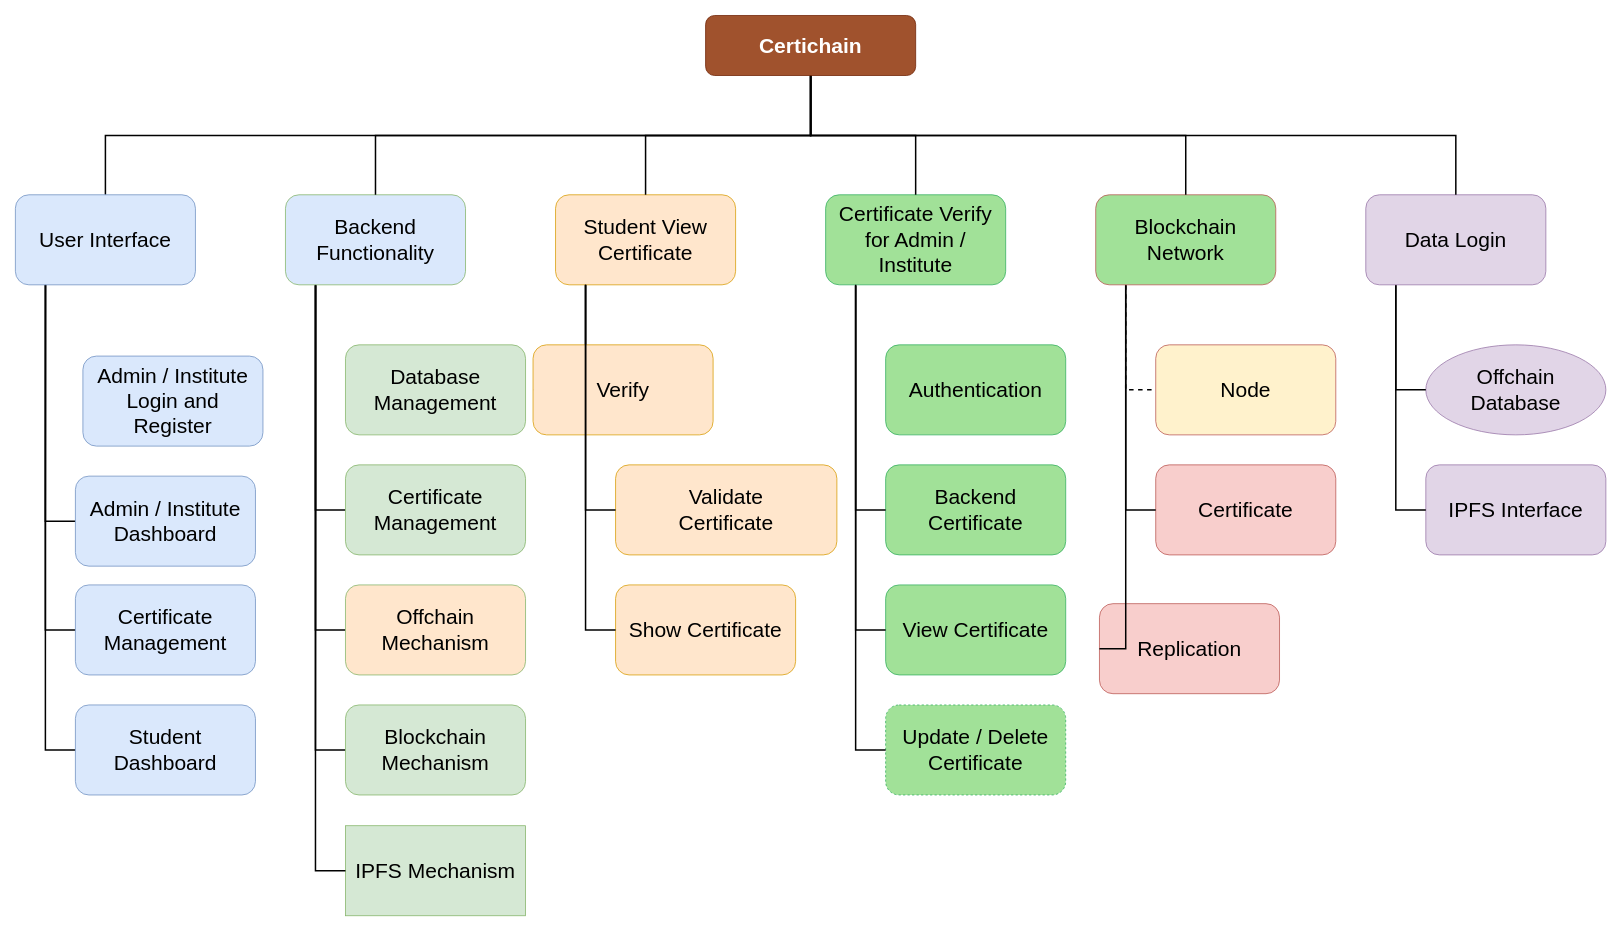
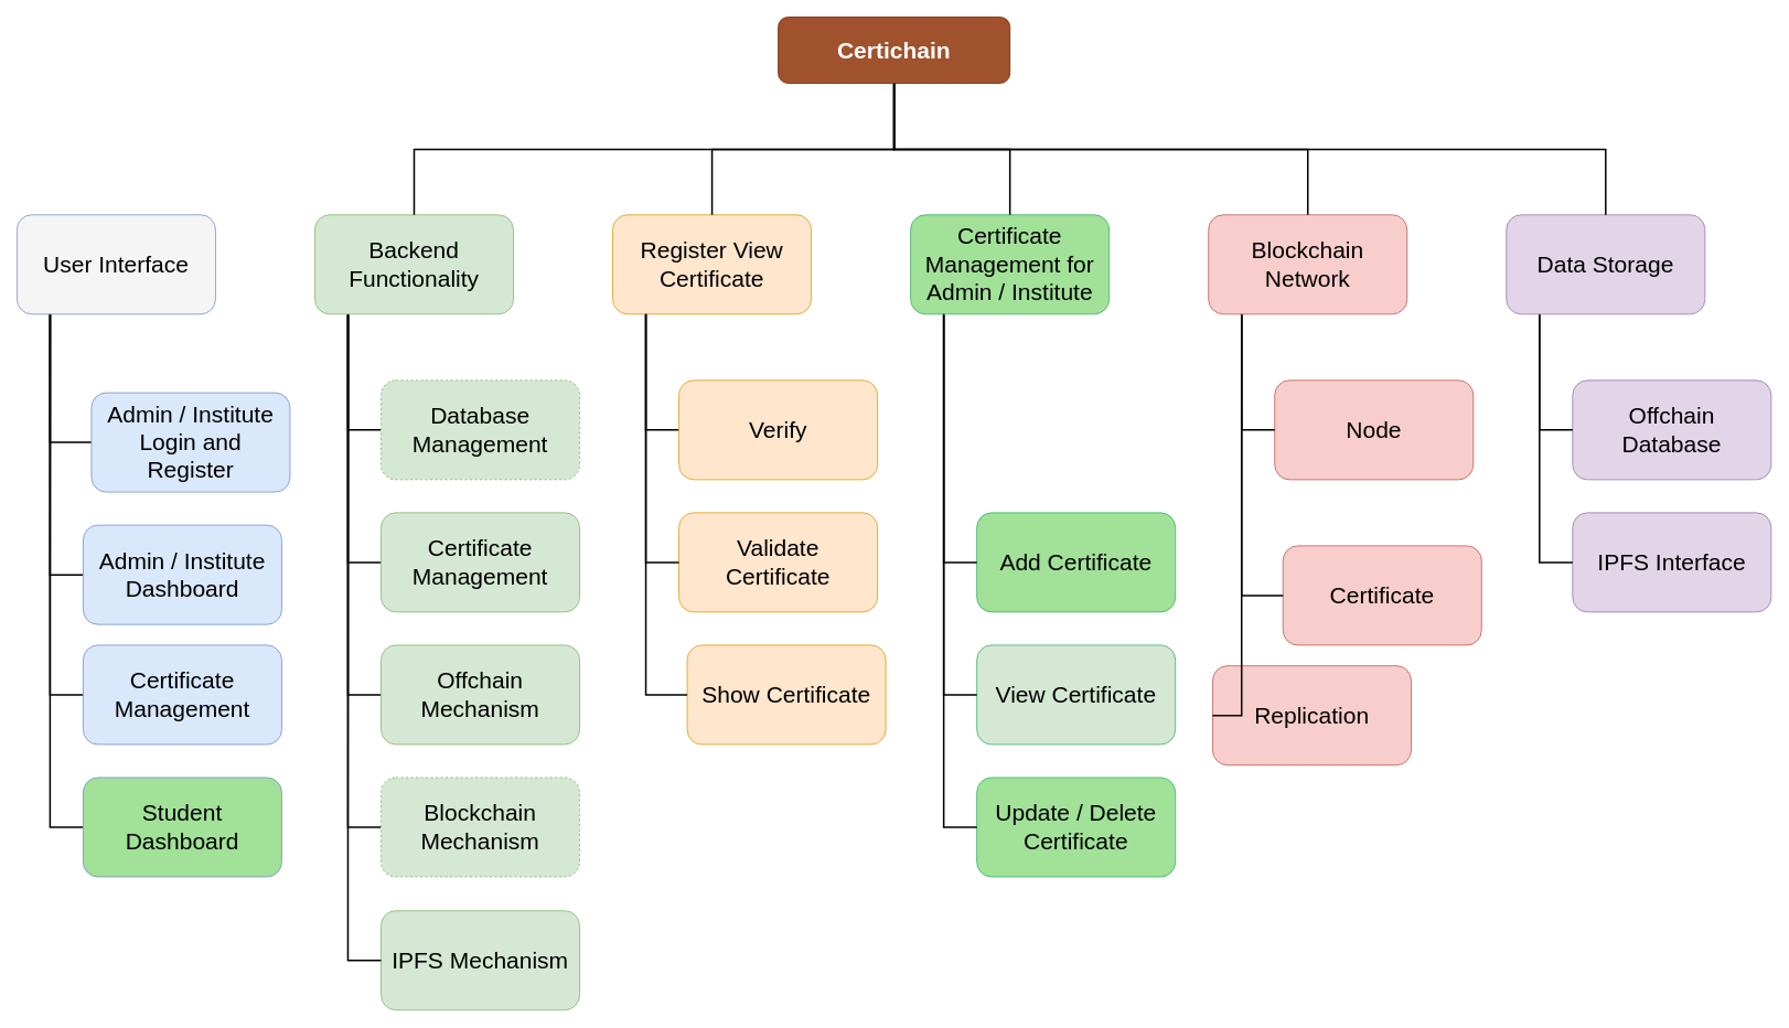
- <mxCell id="6" style="edgeStyle=orthogonalEdgeStyle;rounded=0;orthogonalLoop=1;jettySize=auto;html=1;entryX=0.5;entryY=1;entryDx=0;entryDy=0;fontSize=12;startSize=8;endSize=8;endArrow=none;endFill=0;strokeWidth=2;" parent="1" source="7" target="48" edge="1"><mxGeometry relative="1" as="geometry"><Array as="points"><mxPoint x="140" y="180" /><mxPoint x="1080" y="180" /></Array></mxGeometry></mxCell>
- <mxCell id="7" value="&lt;font style=&quot;font-size: 28px;&quot;&gt;User Interface&lt;/font&gt;&lt;span id=&quot;docs-internal-guid-659a2afe-7fff-7ec0-3126-21bb77e51378&quot;&gt;&lt;/span&gt;" style="rounded=1;whiteSpace=wrap;html=1;fontSize=16;fillColor=#dae8fc;strokeColor=#6c8ebf;" parent="1" vertex="1"><mxGeometry x="20" y="259" width="240" height="120" as="geometry" /></mxCell>
+ <mxCell id="7" value="&lt;font style=&quot;font-size: 28px;&quot;&gt;User Interface&lt;/font&gt;&lt;span id=&quot;docs-internal-guid-659a2afe-7fff-7ec0-3126-21bb77e51378&quot;&gt;&lt;/span&gt;" style="rounded=1;whiteSpace=wrap;html=1;fontSize=16;fillColor=#f5f5f5;strokeColor=#6c8ebf;" parent="1" vertex="1"><mxGeometry x="20" y="259" width="240" height="120" as="geometry" /></mxCell>
- <mxCell id="12" value="&lt;font style=&quot;font-size: 28px;&quot;&gt;Backend Functionality&lt;/font&gt;" style="rounded=1;whiteSpace=wrap;html=1;fontSize=16;fillColor=#dae8fc;strokeColor=#82b366;" parent="1" vertex="1"><mxGeometry y="259" width="240" height="120" as="geometry" x="380" /></mxCell>
+ <mxCell id="12" value="&lt;font style=&quot;font-size: 28px;&quot;&gt;Backend Functionality&lt;/font&gt;" style="rounded=1;whiteSpace=wrap;html=1;fontSize=16;fillColor=#d5e8d4;strokeColor=#82b366;" parent="1" vertex="1"><mxGeometry y="259" width="240" height="120" as="geometry" x="380" /></mxCell>
- <mxCell id="14" value="&lt;font style=&quot;font-size: 28px;&quot;&gt;Student View Certificate&lt;/font&gt;" style="rounded=1;whiteSpace=wrap;html=1;fontSize=16;fillColor=#ffe6cc;strokeColor=#d79b00;" parent="1" vertex="1"><mxGeometry x="740" y="259" width="240" height="120" as="geometry" /></mxCell>
+ <mxCell id="14" value="&lt;font style=&quot;font-size: 28px;&quot;&gt;Register View Certificate&lt;/font&gt;" style="rounded=1;whiteSpace=wrap;html=1;fontSize=16;fillColor=#ffe6cc;strokeColor=#d79b00;" parent="1" vertex="1"><mxGeometry x="740" y="259" width="240" height="120" as="geometry" /></mxCell>
- <mxCell id="15" value="&lt;font style=&quot;font-size: 28px;&quot;&gt;Certificate Verify for Admin / Institute&lt;/font&gt;" style="rounded=1;whiteSpace=wrap;html=1;fontSize=16;fillColor=#a1e198;strokeColor=#32ae5e;" parent="1" vertex="1"><mxGeometry x="1100" y="259" width="240" height="120" as="geometry" /></mxCell>
+ <mxCell id="15" value="&lt;font style=&quot;font-size: 28px;&quot;&gt;Certificate Management for Admin / Institute&lt;/font&gt;" style="rounded=1;whiteSpace=wrap;html=1;fontSize=16;fillColor=#a1e198;strokeColor=#32ae5e;" parent="1" vertex="1"><mxGeometry x="1100" y="259" width="240" height="120" as="geometry" /></mxCell>
- <mxCell id="39" value="&lt;span style=&quot;font-size: 28px;&quot;&gt;Blockchain Network&lt;/span&gt;" style="rounded=1;whiteSpace=wrap;html=1;fontSize=16;fillColor=#a1e198;strokeColor=#b85450;" parent="1" vertex="1"><mxGeometry x="1460" y="259" width="240" height="120" as="geometry" /></mxCell>
+ <mxCell id="39" value="&lt;span style=&quot;font-size: 28px;&quot;&gt;Blockchain Network&lt;/span&gt;" style="rounded=1;whiteSpace=wrap;html=1;fontSize=16;fillColor=#f8cecc;strokeColor=#b85450;" parent="1" vertex="1"><mxGeometry x="1460" y="259" width="240" height="120" as="geometry" /></mxCell>
- <mxCell id="42" value="&lt;font style=&quot;font-size: 28px;&quot;&gt;Data Login&lt;/font&gt;" style="rounded=1;whiteSpace=wrap;html=1;fontSize=16;fillColor=#e1d5e7;strokeColor=#9673a6;" parent="1" vertex="1"><mxGeometry x="1820" y="259" width="240" height="120" as="geometry" /></mxCell>
+ <mxCell id="42" value="&lt;font style=&quot;font-size: 28px;&quot;&gt;Data Storage&lt;/font&gt;" style="rounded=1;whiteSpace=wrap;html=1;fontSize=16;fillColor=#e1d5e7;strokeColor=#9673a6;" parent="1" vertex="1"><mxGeometry x="1820" y="259" width="240" height="120" as="geometry" /></mxCell>
+ <mxCell id="8" style="edgeStyle=elbowEdgeStyle;rounded=0;orthogonalLoop=1;jettySize=auto;html=1;entryX=0;entryY=0.5;entryDx=0;entryDy=0;fontSize=12;startSize=8;endSize=8;endArrow=none;endFill=0;strokeWidth=2;" parent="1" source="12" target="20" edge="1"><mxGeometry relative="1" as="geometry"><Array as="points"><mxPoint x="420" y="459" /></Array></mxGeometry></mxCell>
- <mxCell id="20" value="&lt;font style=&quot;font-size: 28px;&quot;&gt;Database Management&lt;/font&gt;" style="rounded=1;whiteSpace=wrap;html=1;fontSize=16;fillColor=#d5e8d4;strokeColor=#82b366;align=center;" parent="1" vertex="1"><mxGeometry x="460" y="459" width="240" height="120" as="geometry" /></mxCell>
+ <mxCell id="20" value="&lt;font style=&quot;font-size: 28px;&quot;&gt;Database Management&lt;/font&gt;" style="rounded=1;whiteSpace=wrap;html=1;fontSize=16;fillColor=#d5e8d4;strokeColor=#82b366;align=center;dashed=1;" parent="1" vertex="1"><mxGeometry x="460" y="459" width="240" height="120" as="geometry" /></mxCell>
- <mxCell id="23" value="&lt;font style=&quot;font-size: 28px;&quot;&gt;Verify&lt;/font&gt;" style="rounded=1;whiteSpace=wrap;html=1;fontSize=16;fillColor=#ffe6cc;strokeColor=#d79b00;" parent="1" vertex="1"><mxGeometry x="710" y="459" width="240" height="120" as="geometry" /></mxCell>
+ <mxCell id="23" value="&lt;font style=&quot;font-size: 28px;&quot;&gt;Verify&lt;/font&gt;" style="rounded=1;whiteSpace=wrap;html=1;fontSize=16;fillColor=#ffe6cc;strokeColor=#d79b00;" parent="1" vertex="1"><mxGeometry x="820" y="459" width="240" height="120" as="geometry" /></mxCell>
- <mxCell id="26" value="&lt;font style=&quot;font-size: 28px;&quot;&gt;Authentication&lt;/font&gt;" style="rounded=1;whiteSpace=wrap;html=1;fontSize=16;fillColor=#a1e198;strokeColor=#32ae5e;" parent="1" vertex="1"><mxGeometry x="1180" y="459" width="240" height="120" as="geometry" /></mxCell>
- <mxCell id="36" style="edgeStyle=elbowEdgeStyle;rounded=0;orthogonalLoop=1;jettySize=auto;html=1;entryX=0;entryY=0.5;entryDx=0;entryDy=0;fontSize=12;startSize=8;endSize=8;endArrow=none;endFill=0;strokeWidth=2;exitX=0.167;exitY=1.004;exitDx=0;exitDy=0;exitPerimeter=0;dashed=1;" parent="1" source="39" target="28" edge="1"><mxGeometry relative="1" as="geometry"><mxPoint x="1500" y="389" as="sourcePoint" /><mxPoint x="1540" y="679" as="targetPoint" /><Array as="points"><mxPoint x="1500" y="459" /></Array></mxGeometry></mxCell>
+ <mxCell id="36" style="edgeStyle=elbowEdgeStyle;rounded=0;orthogonalLoop=1;jettySize=auto;html=1;entryX=0;entryY=0.5;entryDx=0;entryDy=0;fontSize=12;startSize=8;endSize=8;endArrow=none;endFill=0;strokeWidth=2;exitX=0.167;exitY=1.004;exitDx=0;exitDy=0;exitPerimeter=0;" parent="1" source="39" target="28" edge="1"><mxGeometry relative="1" as="geometry"><mxPoint x="1500" y="389" as="sourcePoint" /><mxPoint x="1540" y="679" as="targetPoint" /><Array as="points"><mxPoint x="1500" y="459" /></Array></mxGeometry></mxCell>
- <mxCell id="28" value="&lt;font style=&quot;font-size: 28px;&quot;&gt;Node&lt;/font&gt;" style="rounded=1;whiteSpace=wrap;html=1;fontSize=16;fillColor=#fff2cc;strokeColor=#b85450;" parent="1" vertex="1"><mxGeometry x="1540" y="459" width="240" height="120" as="geometry" /></mxCell>
+ <mxCell id="28" value="&lt;font style=&quot;font-size: 28px;&quot;&gt;Node&lt;/font&gt;" style="rounded=1;whiteSpace=wrap;html=1;fontSize=16;fillColor=#f8cecc;strokeColor=#b85450;" parent="1" vertex="1"><mxGeometry x="1540" y="459" width="240" height="120" as="geometry" /></mxCell>
- <mxCell id="31" value="&lt;span style=&quot;font-size: 28px;&quot;&gt;Offchain &lt;br&gt;Database&lt;/span&gt;" style="ellipse;whiteSpace=wrap;html=1;fontSize=16;fillColor=#e1d5e7;strokeColor=#9673a6;" parent="1" vertex="1"><mxGeometry x="1900" y="459" width="240" height="120" as="geometry" /></mxCell>
+ <mxCell id="31" value="&lt;span style=&quot;font-size: 28px;&quot;&gt;Offchain &lt;br&gt;Database&lt;/span&gt;" style="rounded=1;whiteSpace=wrap;html=1;fontSize=16;fillColor=#e1d5e7;strokeColor=#9673a6;" parent="1" vertex="1"><mxGeometry x="1900" y="459" width="240" height="120" as="geometry" /></mxCell>
+ <mxCell id="2" style="edgeStyle=elbowEdgeStyle;rounded=0;orthogonalLoop=1;jettySize=auto;html=1;entryX=0;entryY=0.5;entryDx=0;entryDy=0;fontSize=12;startSize=8;endSize=8;strokeWidth=2;endArrow=none;endFill=0;" parent="1" source="7" target="16" edge="1"><mxGeometry relative="1" as="geometry"><Array as="points"><mxPoint x="60" y="449" /></Array></mxGeometry></mxCell>
- <mxCell id="24" value="&lt;font style=&quot;font-size: 28px;&quot;&gt;Validate &lt;br&gt;Certificate&lt;/font&gt;" style="rounded=1;whiteSpace=wrap;html=1;fontSize=16;fillColor=#ffe6cc;strokeColor=#d79b00;" parent="1" vertex="1"><mxGeometry x="820" y="619" width="295" height="120" as="geometry" /></mxCell>
+ <mxCell id="24" value="&lt;font style=&quot;font-size: 28px;&quot;&gt;Validate &lt;br&gt;Certificate&lt;/font&gt;" style="rounded=1;whiteSpace=wrap;html=1;fontSize=16;fillColor=#ffe6cc;strokeColor=#d79b00;" parent="1" vertex="1"><mxGeometry x="820" y="619" width="240" height="120" as="geometry" /></mxCell>
- <mxCell id="27" value="&lt;font style=&quot;font-size: 28px;&quot;&gt;Backend Certificate&lt;/font&gt;" style="rounded=1;whiteSpace=wrap;html=1;fontSize=16;fillColor=#a1e198;strokeColor=#32ae5e;" parent="1" vertex="1"><mxGeometry x="1180" y="619" width="240" height="120" as="geometry" /></mxCell>
+ <mxCell id="27" value="&lt;font style=&quot;font-size: 28px;&quot;&gt;Add Certificate&lt;/font&gt;" style="rounded=1;whiteSpace=wrap;html=1;fontSize=16;fillColor=#a1e198;strokeColor=#32ae5e;" parent="1" vertex="1"><mxGeometry x="1180" y="619" width="240" height="120" as="geometry" /></mxCell>
- <mxCell id="29" value="&lt;span style=&quot;font-size: 28px;&quot;&gt;Certificate&lt;/span&gt;" style="rounded=1;whiteSpace=wrap;html=1;fontSize=16;fillColor=#f8cecc;strokeColor=#b85450;" parent="1" vertex="1"><mxGeometry x="1540" y="619" width="240" height="120" as="geometry" /></mxCell>
+ <mxCell id="29" value="&lt;span style=&quot;font-size: 28px;&quot;&gt;Certificate&lt;/span&gt;" style="rounded=1;whiteSpace=wrap;html=1;fontSize=16;fillColor=#f8cecc;strokeColor=#b85450;" parent="1" vertex="1"><mxGeometry x="1550" y="659" width="240" height="120" as="geometry" /></mxCell>
- <mxCell id="22" value="&lt;span style=&quot;font-size: 28px;&quot;&gt;Offchain M&lt;/span&gt;&lt;font style=&quot;font-size: 28px;&quot;&gt;echanism&lt;/font&gt;" style="rounded=1;whiteSpace=wrap;html=1;fontSize=16;fillColor=#ffe6cc;strokeColor=#82b366;" parent="1" vertex="1"><mxGeometry x="460" y="779" width="240" height="120" as="geometry" /></mxCell>
+ <mxCell id="22" value="&lt;span style=&quot;font-size: 28px;&quot;&gt;Offchain M&lt;/span&gt;&lt;font style=&quot;font-size: 28px;&quot;&gt;echanism&lt;/font&gt;" style="rounded=1;whiteSpace=wrap;html=1;fontSize=16;fillColor=#d5e8d4;strokeColor=#82b366;" parent="1" vertex="1"><mxGeometry x="460" y="779" width="240" height="120" as="geometry" /></mxCell>
- <mxCell id="25" value="&lt;font style=&quot;font-size: 28px;&quot;&gt;Show Certificate&lt;/font&gt;" style="rounded=1;whiteSpace=wrap;html=1;fontSize=16;fillColor=#ffe6cc;strokeColor=#d79b00;" parent="1" vertex="1"><mxGeometry x="820" y="779" width="240" height="120" as="geometry" /></mxCell>
+ <mxCell id="25" value="&lt;font style=&quot;font-size: 28px;&quot;&gt;Show Certificate&lt;/font&gt;" style="rounded=1;whiteSpace=wrap;html=1;fontSize=16;fillColor=#ffe6cc;strokeColor=#d79b00;" parent="1" vertex="1"><mxGeometry x="830" y="779" width="240" height="120" as="geometry" /></mxCell>
- <mxCell id="52" value="&lt;font style=&quot;font-size: 28px;&quot;&gt;View Certificate&lt;/font&gt;" style="rounded=1;whiteSpace=wrap;html=1;fontSize=16;fillColor=#a1e198;strokeColor=#32ae5e;" vertex="1" parent="1"><mxGeometry x="1180" y="779" width="240" height="120" as="geometry" /></mxCell>
+ <mxCell id="52" value="&lt;font style=&quot;font-size: 28px;&quot;&gt;View Certificate&lt;/font&gt;" style="rounded=1;whiteSpace=wrap;html=1;fontSize=16;fillColor=#d5e8d4;strokeColor=#32ae5e;" vertex="1" parent="1"><mxGeometry x="1180" y="779" width="240" height="120" as="geometry" /></mxCell>
- <mxCell id="19" value="&lt;font style=&quot;font-size: 28px;&quot;&gt;Student Dashboard&lt;/font&gt;" style="rounded=1;whiteSpace=wrap;html=1;fontSize=16;fillColor=#dae8fc;strokeColor=#6c8ebf;" parent="1" vertex="1"><mxGeometry x="100" y="939" width="240" height="120" as="geometry" /></mxCell>
+ <mxCell id="19" value="&lt;font style=&quot;font-size: 28px;&quot;&gt;Student Dashboard&lt;/font&gt;" style="rounded=1;whiteSpace=wrap;html=1;fontSize=16;fillColor=#a1e198;strokeColor=#6c8ebf;" parent="1" vertex="1"><mxGeometry x="100" y="939" width="240" height="120" as="geometry" /></mxCell>
- <mxCell id="49" value="&lt;span style=&quot;font-size: 28px;&quot;&gt;Blockchain M&lt;/span&gt;&lt;font style=&quot;font-size: 28px;&quot;&gt;echanism&lt;/font&gt;" style="rounded=1;whiteSpace=wrap;html=1;fontSize=16;fillColor=#d5e8d4;strokeColor=#82b366;" vertex="1" parent="1"><mxGeometry x="460" y="939" width="240" height="120" as="geometry" /></mxCell>
+ <mxCell id="49" value="&lt;span style=&quot;font-size: 28px;&quot;&gt;Blockchain M&lt;/span&gt;&lt;font style=&quot;font-size: 28px;&quot;&gt;echanism&lt;/font&gt;" style="rounded=1;whiteSpace=wrap;html=1;fontSize=16;fillColor=#d5e8d4;strokeColor=#82b366;dashed=1;" vertex="1" parent="1"><mxGeometry x="460" y="939" width="240" height="120" as="geometry" /></mxCell>
- <mxCell id="53" value="&lt;font style=&quot;font-size: 28px;&quot;&gt;Update / Delete Certificate&lt;/font&gt;" style="rounded=1;whiteSpace=wrap;html=1;fontSize=16;fillColor=#a1e198;strokeColor=#32ae5e;dashed=1;" vertex="1" parent="1"><mxGeometry x="1180" y="939" width="240" height="120" as="geometry" /></mxCell>
+ <mxCell id="53" value="&lt;font style=&quot;font-size: 28px;&quot;&gt;Update / Delete Certificate&lt;/font&gt;" style="rounded=1;whiteSpace=wrap;html=1;fontSize=16;fillColor=#a1e198;strokeColor=#32ae5e;" vertex="1" parent="1"><mxGeometry x="1180" y="939" width="240" height="120" as="geometry" /></mxCell>
- <mxCell id="50" value="&lt;span style=&quot;font-size: 28px;&quot;&gt;IPFS M&lt;/span&gt;&lt;font style=&quot;font-size: 28px;&quot;&gt;echanism&lt;/font&gt;" style="whiteSpace=wrap;html=1;fontSize=16;fillColor=#d5e8d4;strokeColor=#82b366;rounded=0;" vertex="1" parent="1"><mxGeometry x="460" y="1100" width="240" height="120" as="geometry" /></mxCell>
+ <mxCell id="50" value="&lt;span style=&quot;font-size: 28px;&quot;&gt;IPFS M&lt;/span&gt;&lt;font style=&quot;font-size: 28px;&quot;&gt;echanism&lt;/font&gt;" style="rounded=1;whiteSpace=wrap;html=1;fontSize=16;fillColor=#d5e8d4;strokeColor=#82b366;" vertex="1" parent="1"><mxGeometry x="460" y="1100" width="240" height="120" as="geometry" /></mxCell>
